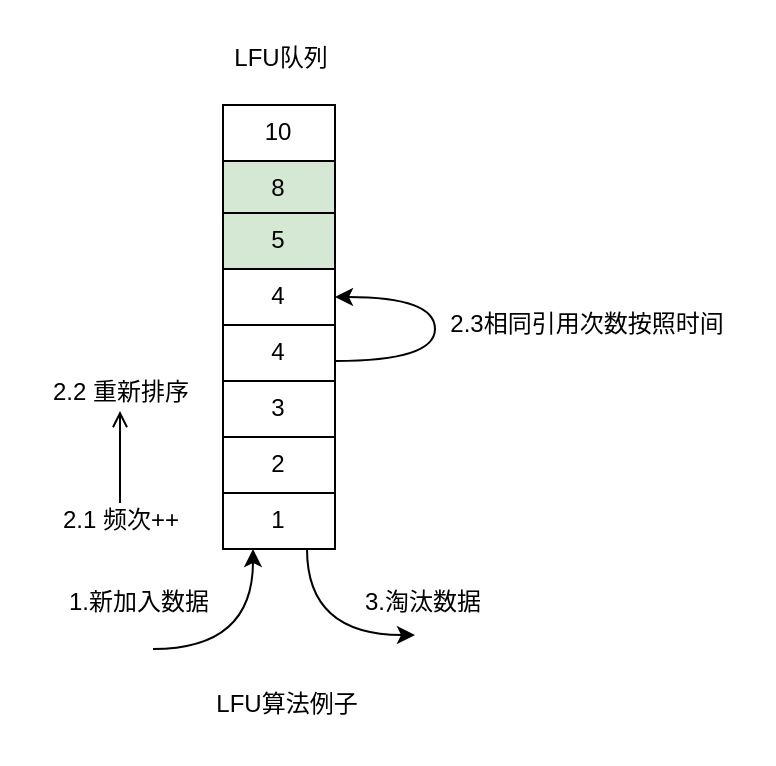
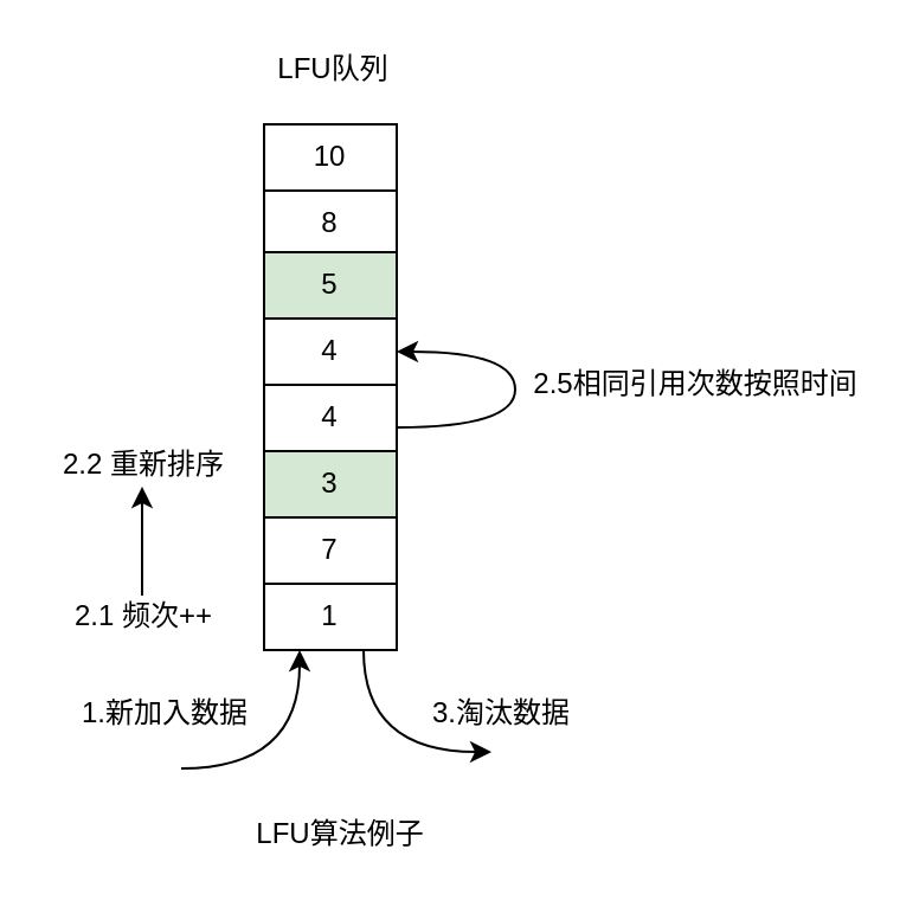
- <mxCell id="3" value="8" style="rounded=0;whiteSpace=wrap;html=1;imageAspect=1;fillColor=#d5e8d4;" vertex="1" parent="1"><mxGeometry x="111" y="80" width="56" height="28" as="geometry" /></mxCell>
+ <mxCell id="3" value="8" style="rounded=0;whiteSpace=wrap;html=1;imageAspect=1;" vertex="1" parent="1"><mxGeometry x="111" y="80" width="56" height="28" as="geometry" /></mxCell>
- <mxCell id="16" value="2.3相同引用次数按照时间" style="text;html=1;align=center;verticalAlign=middle;resizable=0;points=[];autosize=1;strokeColor=none;" vertex="1" parent="1"><mxGeometry x="219" y="153" width="147" height="18" as="geometry" /></mxCell>
+ <mxCell id="16" value="2.5相同引用次数按照时间" style="text;html=1;align=center;verticalAlign=middle;resizable=0;points=[];autosize=1;strokeColor=none;" vertex="1" parent="1"><mxGeometry x="219" y="153" width="147" height="18" as="geometry" /></mxCell>
- <mxCell id="7" value="3" style="rounded=0;whiteSpace=wrap;html=1;imageAspect=1;" vertex="1" parent="1"><mxGeometry x="111" y="190" width="56" height="28" as="geometry" /></mxCell>
+ <mxCell id="7" value="3" style="rounded=0;whiteSpace=wrap;html=1;imageAspect=1;fillColor=#d5e8d4;" vertex="1" parent="1"><mxGeometry x="111" y="190" width="56" height="28" as="geometry" /></mxCell>
- <mxCell id="13" value="" style="edgeStyle=orthogonalEdgeStyle;rounded=0;orthogonalLoop=1;jettySize=auto;html=1;endArrow=open;" edge="1" parent="1" source="14" target="15"><mxGeometry relative="1" as="geometry" /></mxCell>
+ <mxCell id="13" value="" style="edgeStyle=orthogonalEdgeStyle;rounded=0;orthogonalLoop=1;jettySize=auto;html=1;" edge="1" parent="1" source="14" target="15"><mxGeometry relative="1" as="geometry" /></mxCell>
- <mxCell id="8" value="2" style="rounded=0;whiteSpace=wrap;html=1;imageAspect=1;" vertex="1" parent="1"><mxGeometry x="111" y="218" width="56" height="28" as="geometry" /></mxCell>
+ <mxCell id="8" value="7" style="rounded=0;whiteSpace=wrap;html=1;imageAspect=1;" vertex="1" parent="1"><mxGeometry x="111" y="218" width="56" height="28" as="geometry" /></mxCell>
